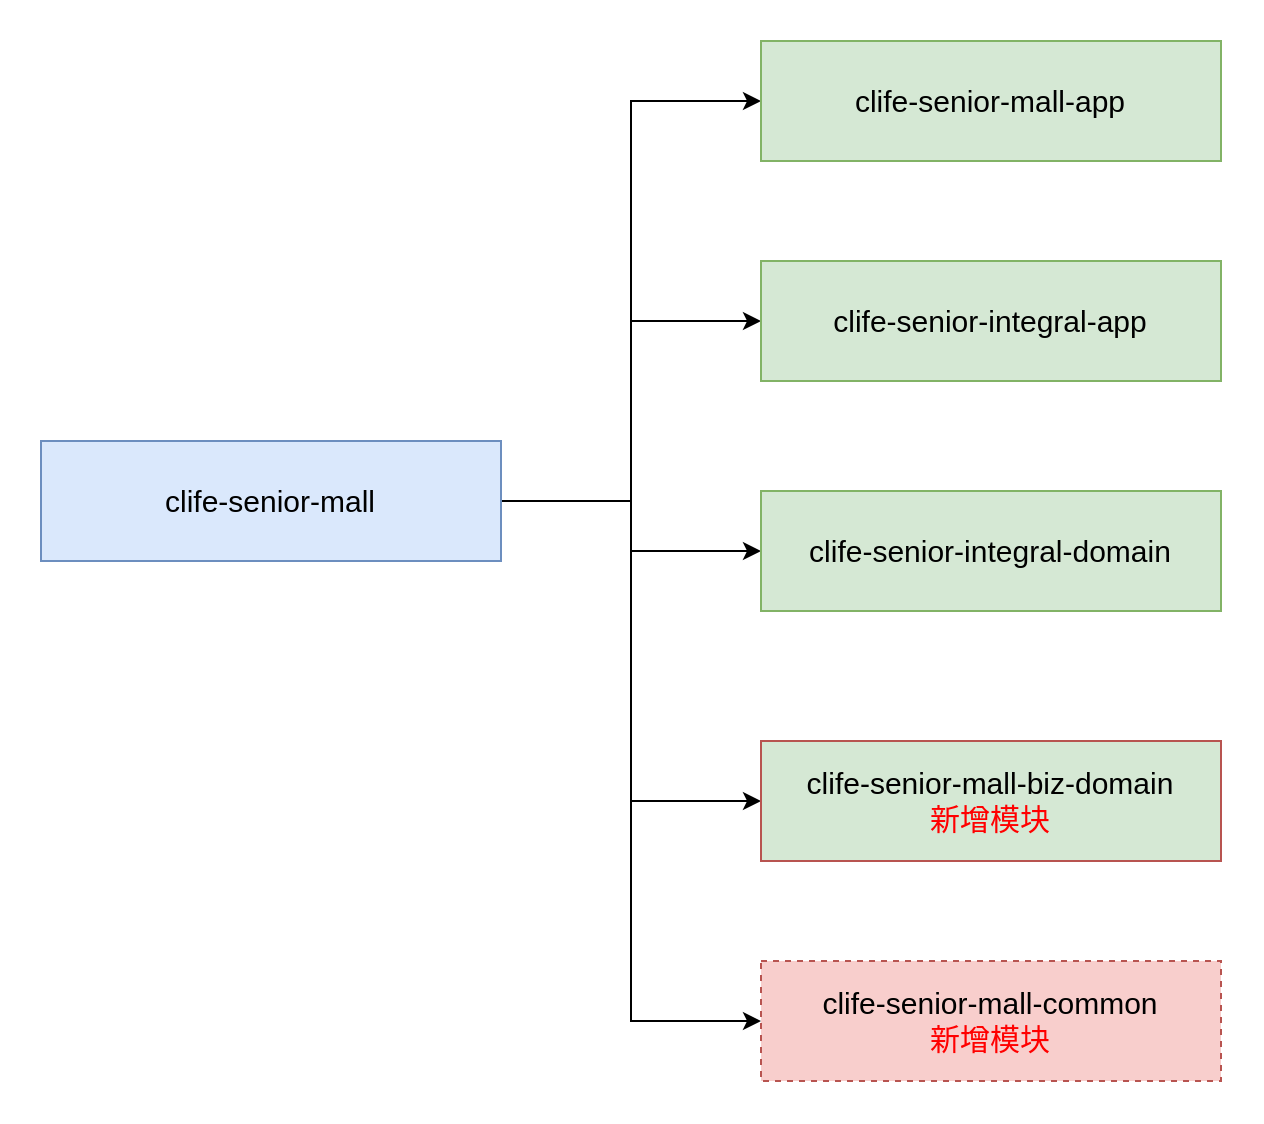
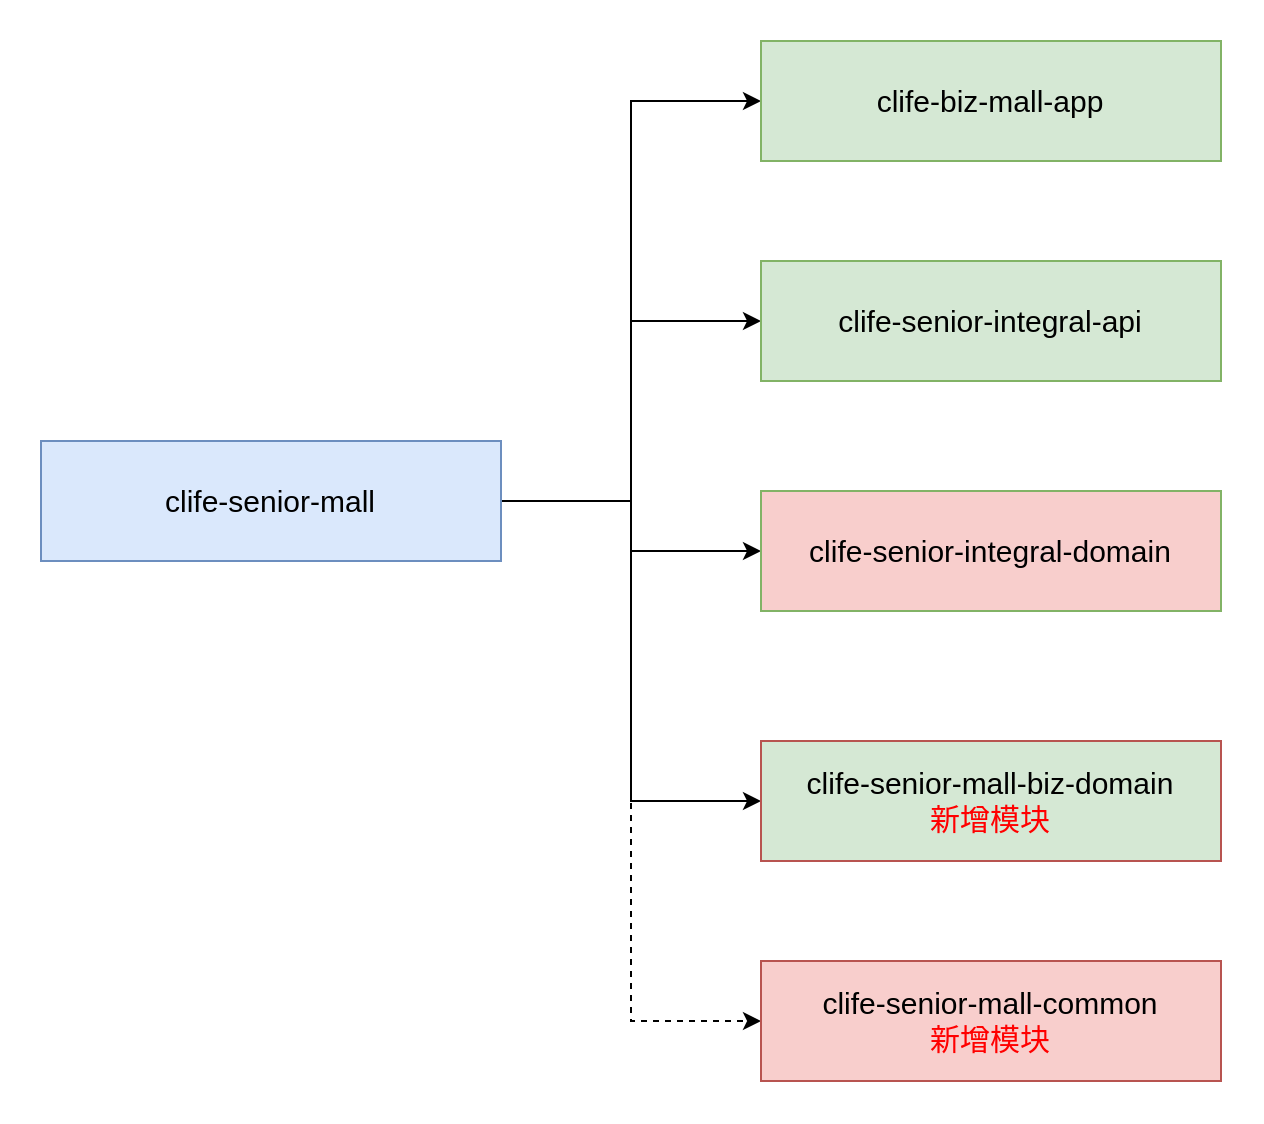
- <mxCell id="8" value="&lt;font style=&quot;font-size: 15px;&quot;&gt;clife-senior-mall-app&lt;/font&gt;" style="rounded=0;whiteSpace=wrap;html=1;fillColor=#d5e8d4;strokeColor=#82b366;" parent="1" vertex="1"><mxGeometry x="380" y="20" width="230" height="60" as="geometry" /></mxCell>
+ <mxCell id="8" value="&lt;font style=&quot;font-size: 15px;&quot;&gt;clife-biz-mall-app&lt;/font&gt;" style="rounded=0;whiteSpace=wrap;html=1;fillColor=#d5e8d4;strokeColor=#82b366;" parent="1" vertex="1"><mxGeometry x="380" y="20" width="230" height="60" as="geometry" /></mxCell>
- <mxCell id="9" value="&lt;font style=&quot;font-size: 15px;&quot;&gt;clife-senior-integral-app&lt;/font&gt;" style="rounded=0;whiteSpace=wrap;html=1;fillColor=#d5e8d4;strokeColor=#82b366;" parent="1" vertex="1"><mxGeometry x="380" y="130" width="230" height="60" as="geometry" /></mxCell>
+ <mxCell id="9" value="&lt;font style=&quot;font-size: 15px;&quot;&gt;clife-senior-integral-api&lt;/font&gt;" style="rounded=0;whiteSpace=wrap;html=1;fillColor=#d5e8d4;strokeColor=#82b366;" parent="1" vertex="1"><mxGeometry x="380" y="130" width="230" height="60" as="geometry" /></mxCell>
- <mxCell id="10" value="&lt;font style=&quot;font-size: 15px;&quot;&gt;clife-senior-integral-domain&lt;/font&gt;" style="rounded=0;whiteSpace=wrap;html=1;fillColor=#d5e8d4;strokeColor=#82b366;" parent="1" vertex="1"><mxGeometry x="380" y="245" width="230" height="60" as="geometry" /></mxCell>
+ <mxCell id="10" value="&lt;font style=&quot;font-size: 15px;&quot;&gt;clife-senior-integral-domain&lt;/font&gt;" style="rounded=0;whiteSpace=wrap;html=1;fillColor=#f8cecc;strokeColor=#82b366;" parent="1" vertex="1"><mxGeometry x="380" y="245" width="230" height="60" as="geometry" /></mxCell>
- <mxCell id="5" style="edgeStyle=orthogonalEdgeStyle;rounded=0;orthogonalLoop=1;jettySize=auto;html=1;exitX=1;exitY=0.5;exitDx=0;exitDy=0;entryX=0;entryY=0.5;entryDx=0;entryDy=0;" parent="1" source="7" target="12" edge="1"><mxGeometry relative="1" as="geometry" /></mxCell>
+ <mxCell id="5" style="edgeStyle=orthogonalEdgeStyle;rounded=0;orthogonalLoop=1;jettySize=auto;html=1;exitX=1;exitY=0.5;exitDx=0;exitDy=0;entryX=0;entryY=0.5;entryDx=0;entryDy=0;dashed=1;" parent="1" source="7" target="12" edge="1"><mxGeometry relative="1" as="geometry" /></mxCell>
- <mxCell id="12" value="&lt;font style=&quot;font-size: 15px;&quot;&gt;clife-senior-mall-common&lt;/font&gt;&lt;div&gt;&lt;font style=&quot;font-size: 15px; color: rgb(255, 0, 0);&quot;&gt;新增模块&lt;/font&gt;&lt;/div&gt;" style="rounded=0;whiteSpace=wrap;html=1;fillColor=#f8cecc;strokeColor=#b85450;dashed=1;" parent="1" vertex="1"><mxGeometry x="380" y="480" width="230" height="60" as="geometry" /></mxCell>
+ <mxCell id="12" value="&lt;font style=&quot;font-size: 15px;&quot;&gt;clife-senior-mall-common&lt;/font&gt;&lt;div&gt;&lt;font style=&quot;font-size: 15px; color: rgb(255, 0, 0);&quot;&gt;新增模块&lt;/font&gt;&lt;/div&gt;" style="rounded=0;whiteSpace=wrap;html=1;fillColor=#f8cecc;strokeColor=#b85450;" parent="1" vertex="1"><mxGeometry x="380" y="480" width="230" height="60" as="geometry" /></mxCell>
